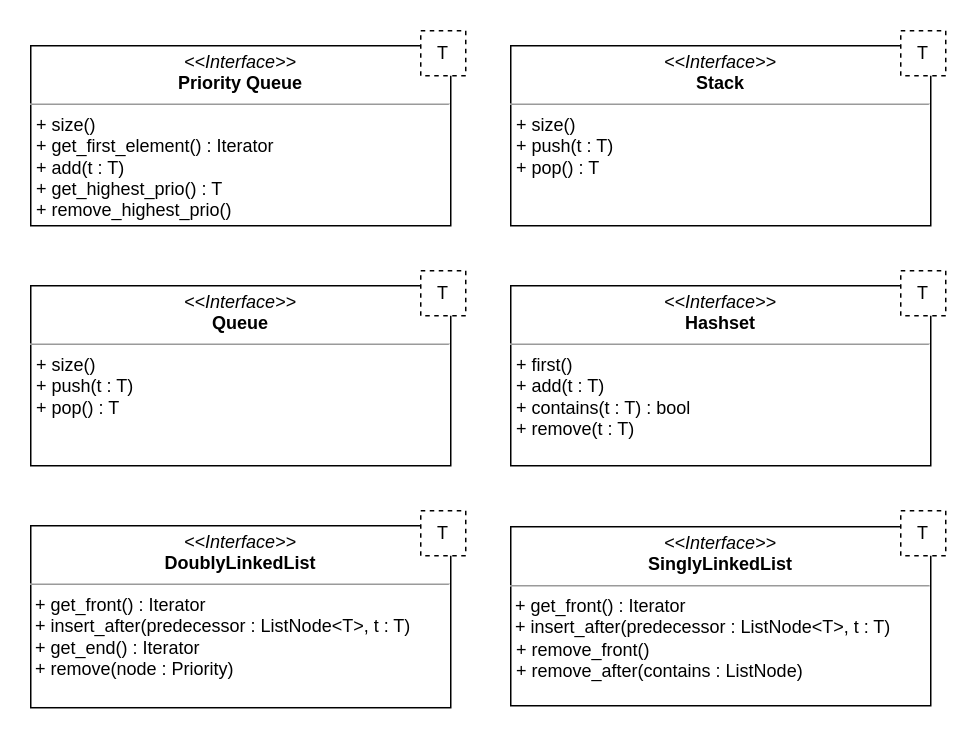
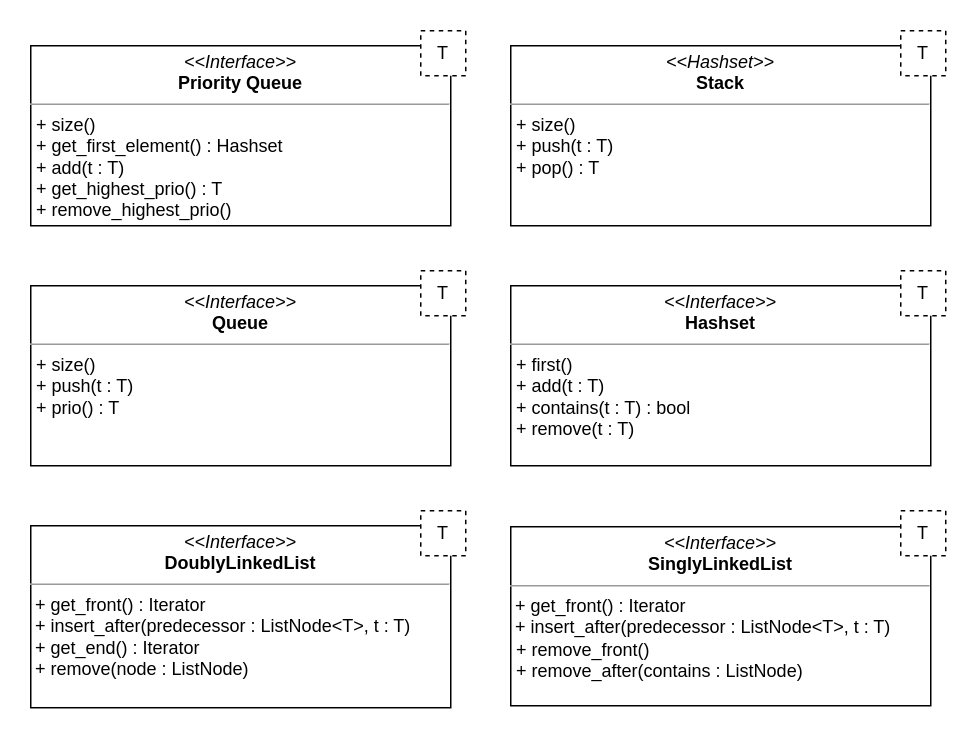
- <mxCell id="18" value="&lt;p style=&quot;margin:0px;margin-top:4px;text-align:center;&quot;&gt;&lt;i&gt;&amp;lt;&amp;lt;Interface&amp;gt;&amp;gt;&lt;/i&gt;&lt;br&gt;&lt;b&gt;Stack&lt;/b&gt;&lt;/p&gt;&lt;hr size=&quot;1&quot;&gt;&lt;p style=&quot;margin:0px;margin-left:4px;&quot;&gt;+ size()&amp;nbsp;&lt;/p&gt;&lt;p style=&quot;margin:0px;margin-left:4px;&quot;&gt;+ push(t : T)&lt;/p&gt;&lt;p style=&quot;margin:0px;margin-left:4px;&quot;&gt;+ pop() : T&lt;/p&gt;" style="verticalAlign=top;align=left;overflow=fill;fontSize=12;fontFamily=Helvetica;html=1;whiteSpace=wrap;" vertex="1" parent="17"><mxGeometry y="10" width="280" height="120" as="geometry" /></mxCell>
+ <mxCell id="18" value="&lt;p style=&quot;margin:0px;margin-top:4px;text-align:center;&quot;&gt;&lt;i&gt;&amp;lt;&amp;lt;Hashset&amp;gt;&amp;gt;&lt;/i&gt;&lt;br&gt;&lt;b&gt;Stack&lt;/b&gt;&lt;/p&gt;&lt;hr size=&quot;1&quot;&gt;&lt;p style=&quot;margin:0px;margin-left:4px;&quot;&gt;+ size()&amp;nbsp;&lt;/p&gt;&lt;p style=&quot;margin:0px;margin-left:4px;&quot;&gt;+ push(t : T)&lt;/p&gt;&lt;p style=&quot;margin:0px;margin-left:4px;&quot;&gt;+ pop() : T&lt;/p&gt;" style="verticalAlign=top;align=left;overflow=fill;fontSize=12;fontFamily=Helvetica;html=1;whiteSpace=wrap;" vertex="1" parent="17"><mxGeometry y="10" width="280" height="120" as="geometry" /></mxCell>
- <mxCell id="15" value="&lt;p style=&quot;margin:0px;margin-top:4px;text-align:center;&quot;&gt;&lt;i&gt;&amp;lt;&amp;lt;Interface&amp;gt;&amp;gt;&lt;/i&gt;&lt;br&gt;&lt;b&gt;Priority Queue&lt;/b&gt;&lt;/p&gt;&lt;hr size=&quot;1&quot;&gt;&lt;p style=&quot;margin:0px;margin-left:4px;&quot;&gt;+ size()&amp;nbsp;&lt;/p&gt;&lt;p style=&quot;margin:0px;margin-left:4px;&quot;&gt;&lt;span style=&quot;background-color: initial;&quot;&gt;+ get_first_element() : Iterator&lt;/span&gt;&lt;/p&gt;&lt;p style=&quot;margin:0px;margin-left:4px;&quot;&gt;+ add(t : T)&lt;/p&gt;&lt;p style=&quot;margin:0px;margin-left:4px;&quot;&gt;+ get_highest_prio() : T&lt;/p&gt;&lt;p style=&quot;margin:0px;margin-left:4px;&quot;&gt;+ remove_highest_prio()&lt;/p&gt;" style="verticalAlign=top;align=left;overflow=fill;fontSize=12;fontFamily=Helvetica;html=1;whiteSpace=wrap;" vertex="1" parent="14"><mxGeometry y="10" width="280" height="120" as="geometry" /></mxCell>
+ <mxCell id="15" value="&lt;p style=&quot;margin:0px;margin-top:4px;text-align:center;&quot;&gt;&lt;i&gt;&amp;lt;&amp;lt;Interface&amp;gt;&amp;gt;&lt;/i&gt;&lt;br&gt;&lt;b&gt;Priority Queue&lt;/b&gt;&lt;/p&gt;&lt;hr size=&quot;1&quot;&gt;&lt;p style=&quot;margin:0px;margin-left:4px;&quot;&gt;+ size()&amp;nbsp;&lt;/p&gt;&lt;p style=&quot;margin:0px;margin-left:4px;&quot;&gt;&lt;span style=&quot;background-color: initial;&quot;&gt;+ get_first_element() : Hashset&lt;/span&gt;&lt;/p&gt;&lt;p style=&quot;margin:0px;margin-left:4px;&quot;&gt;+ add(t : T)&lt;/p&gt;&lt;p style=&quot;margin:0px;margin-left:4px;&quot;&gt;+ get_highest_prio() : T&lt;/p&gt;&lt;p style=&quot;margin:0px;margin-left:4px;&quot;&gt;+ remove_highest_prio()&lt;/p&gt;" style="verticalAlign=top;align=left;overflow=fill;fontSize=12;fontFamily=Helvetica;html=1;whiteSpace=wrap;" vertex="1" parent="14"><mxGeometry y="10" width="280" height="120" as="geometry" /></mxCell>
- <mxCell id="9" value="&lt;p style=&quot;margin:0px;margin-top:4px;text-align:center;&quot;&gt;&lt;i&gt;&amp;lt;&amp;lt;Interface&amp;gt;&amp;gt;&lt;/i&gt;&lt;br&gt;&lt;b&gt;Queue&lt;/b&gt;&lt;/p&gt;&lt;hr size=&quot;1&quot;&gt;&lt;p style=&quot;border-color: var(--border-color); margin: 0px 0px 0px 4px;&quot;&gt;+ size()&amp;nbsp;&lt;/p&gt;&lt;p style=&quot;border-color: var(--border-color); margin: 0px 0px 0px 4px;&quot;&gt;+ push(t : T)&lt;/p&gt;&lt;p style=&quot;border-color: var(--border-color); margin: 0px 0px 0px 4px;&quot;&gt;+ pop() : T&lt;/p&gt;" style="verticalAlign=top;align=left;overflow=fill;fontSize=12;fontFamily=Helvetica;html=1;whiteSpace=wrap;" vertex="1" parent="8"><mxGeometry y="10" width="280" height="120" as="geometry" /></mxCell>
+ <mxCell id="9" value="&lt;p style=&quot;margin:0px;margin-top:4px;text-align:center;&quot;&gt;&lt;i&gt;&amp;lt;&amp;lt;Interface&amp;gt;&amp;gt;&lt;/i&gt;&lt;br&gt;&lt;b&gt;Queue&lt;/b&gt;&lt;/p&gt;&lt;hr size=&quot;1&quot;&gt;&lt;p style=&quot;border-color: var(--border-color); margin: 0px 0px 0px 4px;&quot;&gt;+ size()&amp;nbsp;&lt;/p&gt;&lt;p style=&quot;border-color: var(--border-color); margin: 0px 0px 0px 4px;&quot;&gt;+ push(t : T)&lt;/p&gt;&lt;p style=&quot;border-color: var(--border-color); margin: 0px 0px 0px 4px;&quot;&gt;+ prio() : T&lt;/p&gt;" style="verticalAlign=top;align=left;overflow=fill;fontSize=12;fontFamily=Helvetica;html=1;whiteSpace=wrap;" vertex="1" parent="8"><mxGeometry y="10" width="280" height="120" as="geometry" /></mxCell>
- <mxCell id="3" value="&lt;p style=&quot;margin:0px;margin-top:4px;text-align:center;&quot;&gt;&lt;i&gt;&amp;lt;&amp;lt;Interface&amp;gt;&amp;gt;&lt;/i&gt;&lt;br&gt;&lt;b&gt;DoublyLinkedList&lt;/b&gt;&lt;/p&gt;&lt;hr size=&quot;1&quot;&gt;&amp;nbsp;+ get_front() : Iterator&lt;br&gt;&lt;div&gt;&amp;nbsp;+ insert_after(predecessor : ListNode&amp;lt;T&amp;gt;, t : T)&lt;/div&gt;&lt;div&gt;&amp;nbsp;+ get_end() : Iterator&lt;/div&gt;&lt;div&gt;&amp;nbsp;+ remove(node : Priority)&lt;/div&gt;" style="verticalAlign=top;align=left;overflow=fill;fontSize=12;fontFamily=Helvetica;html=1;whiteSpace=wrap;" vertex="1" parent="2"><mxGeometry y="10" width="280" height="121.32" as="geometry" /></mxCell>
+ <mxCell id="3" value="&lt;p style=&quot;margin:0px;margin-top:4px;text-align:center;&quot;&gt;&lt;i&gt;&amp;lt;&amp;lt;Interface&amp;gt;&amp;gt;&lt;/i&gt;&lt;br&gt;&lt;b&gt;DoublyLinkedList&lt;/b&gt;&lt;/p&gt;&lt;hr size=&quot;1&quot;&gt;&amp;nbsp;+ get_front() : Iterator&lt;br&gt;&lt;div&gt;&amp;nbsp;+ insert_after(predecessor : ListNode&amp;lt;T&amp;gt;, t : T)&lt;/div&gt;&lt;div&gt;&amp;nbsp;+ get_end() : Iterator&lt;/div&gt;&lt;div&gt;&amp;nbsp;+ remove(node : ListNode)&lt;/div&gt;" style="verticalAlign=top;align=left;overflow=fill;fontSize=12;fontFamily=Helvetica;html=1;whiteSpace=wrap;" vertex="1" parent="2"><mxGeometry y="10" width="280" height="121.32" as="geometry" /></mxCell>
